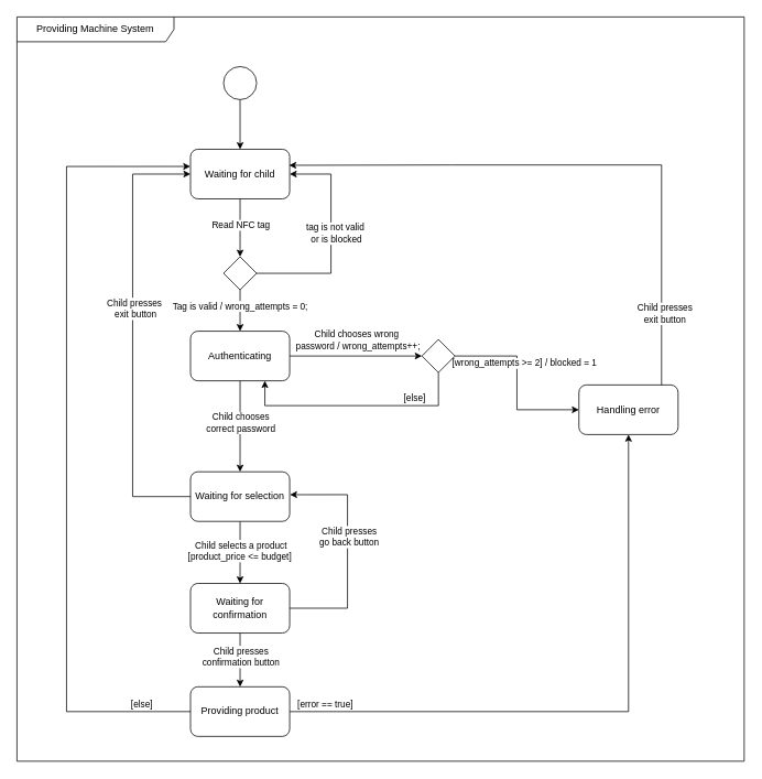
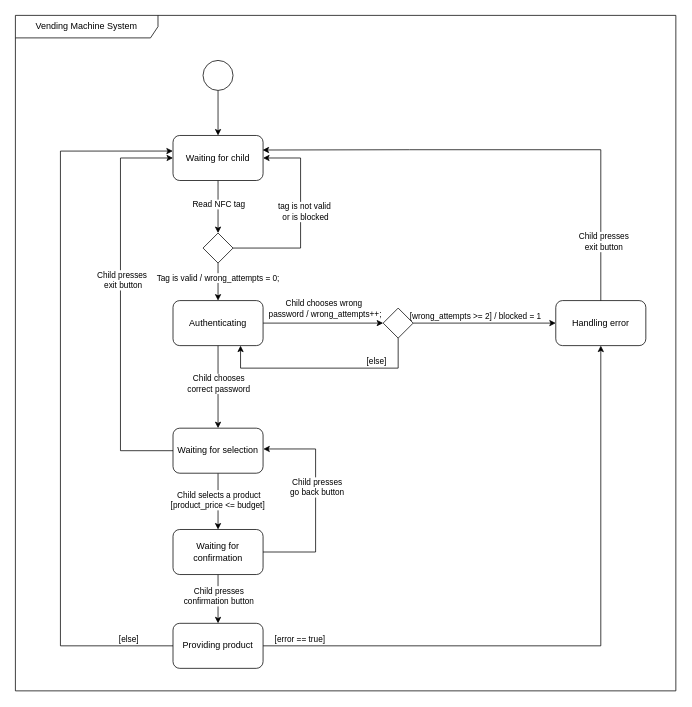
- <mxCell id="35" value="Providing Machine System" style="shape=umlFrame;whiteSpace=wrap;html=1;pointerEvents=0;width=190;height=30;" parent="1" vertex="1"><mxGeometry x="20" y="20" width="880" height="900" as="geometry" /></mxCell>
+ <mxCell id="35" value="Vending Machine System" style="shape=umlFrame;whiteSpace=wrap;html=1;pointerEvents=0;width=190;height=30;" parent="1" vertex="1"><mxGeometry x="20" y="20" width="880" height="900" as="geometry" /></mxCell>
- <mxCell id="36" value="Handling error" style="rounded=1;whiteSpace=wrap;html=1;" parent="1" vertex="1"><mxGeometry x="700" y="465" width="120" height="60" as="geometry" /></mxCell>
+ <mxCell id="36" value="Handling error" style="rounded=1;whiteSpace=wrap;html=1;" parent="1" vertex="1"><mxGeometry x="740" y="400" width="120" height="60" as="geometry" /></mxCell>
